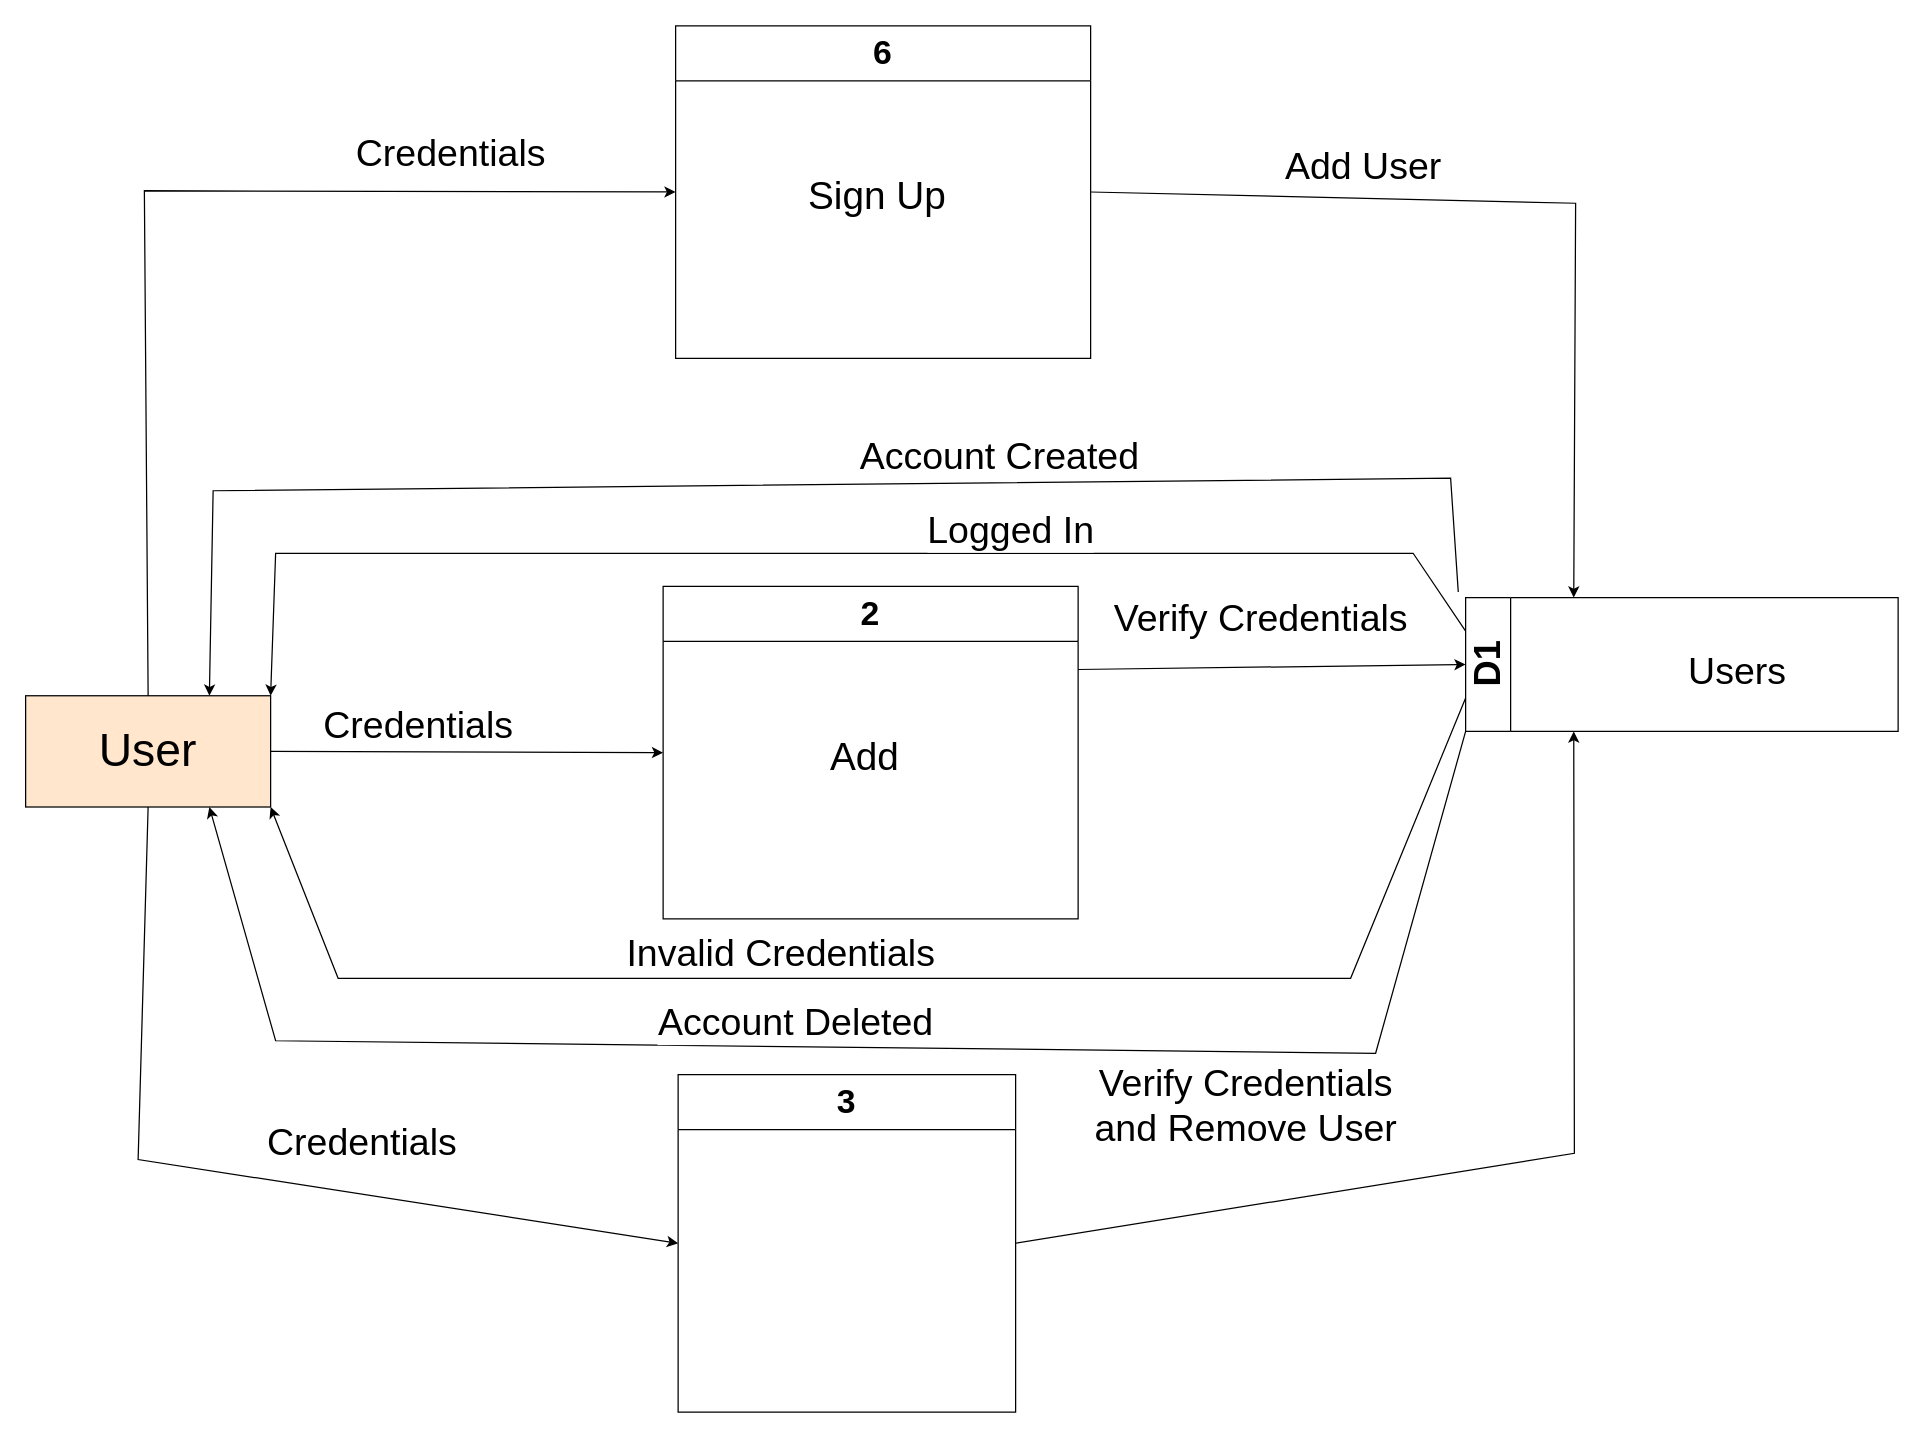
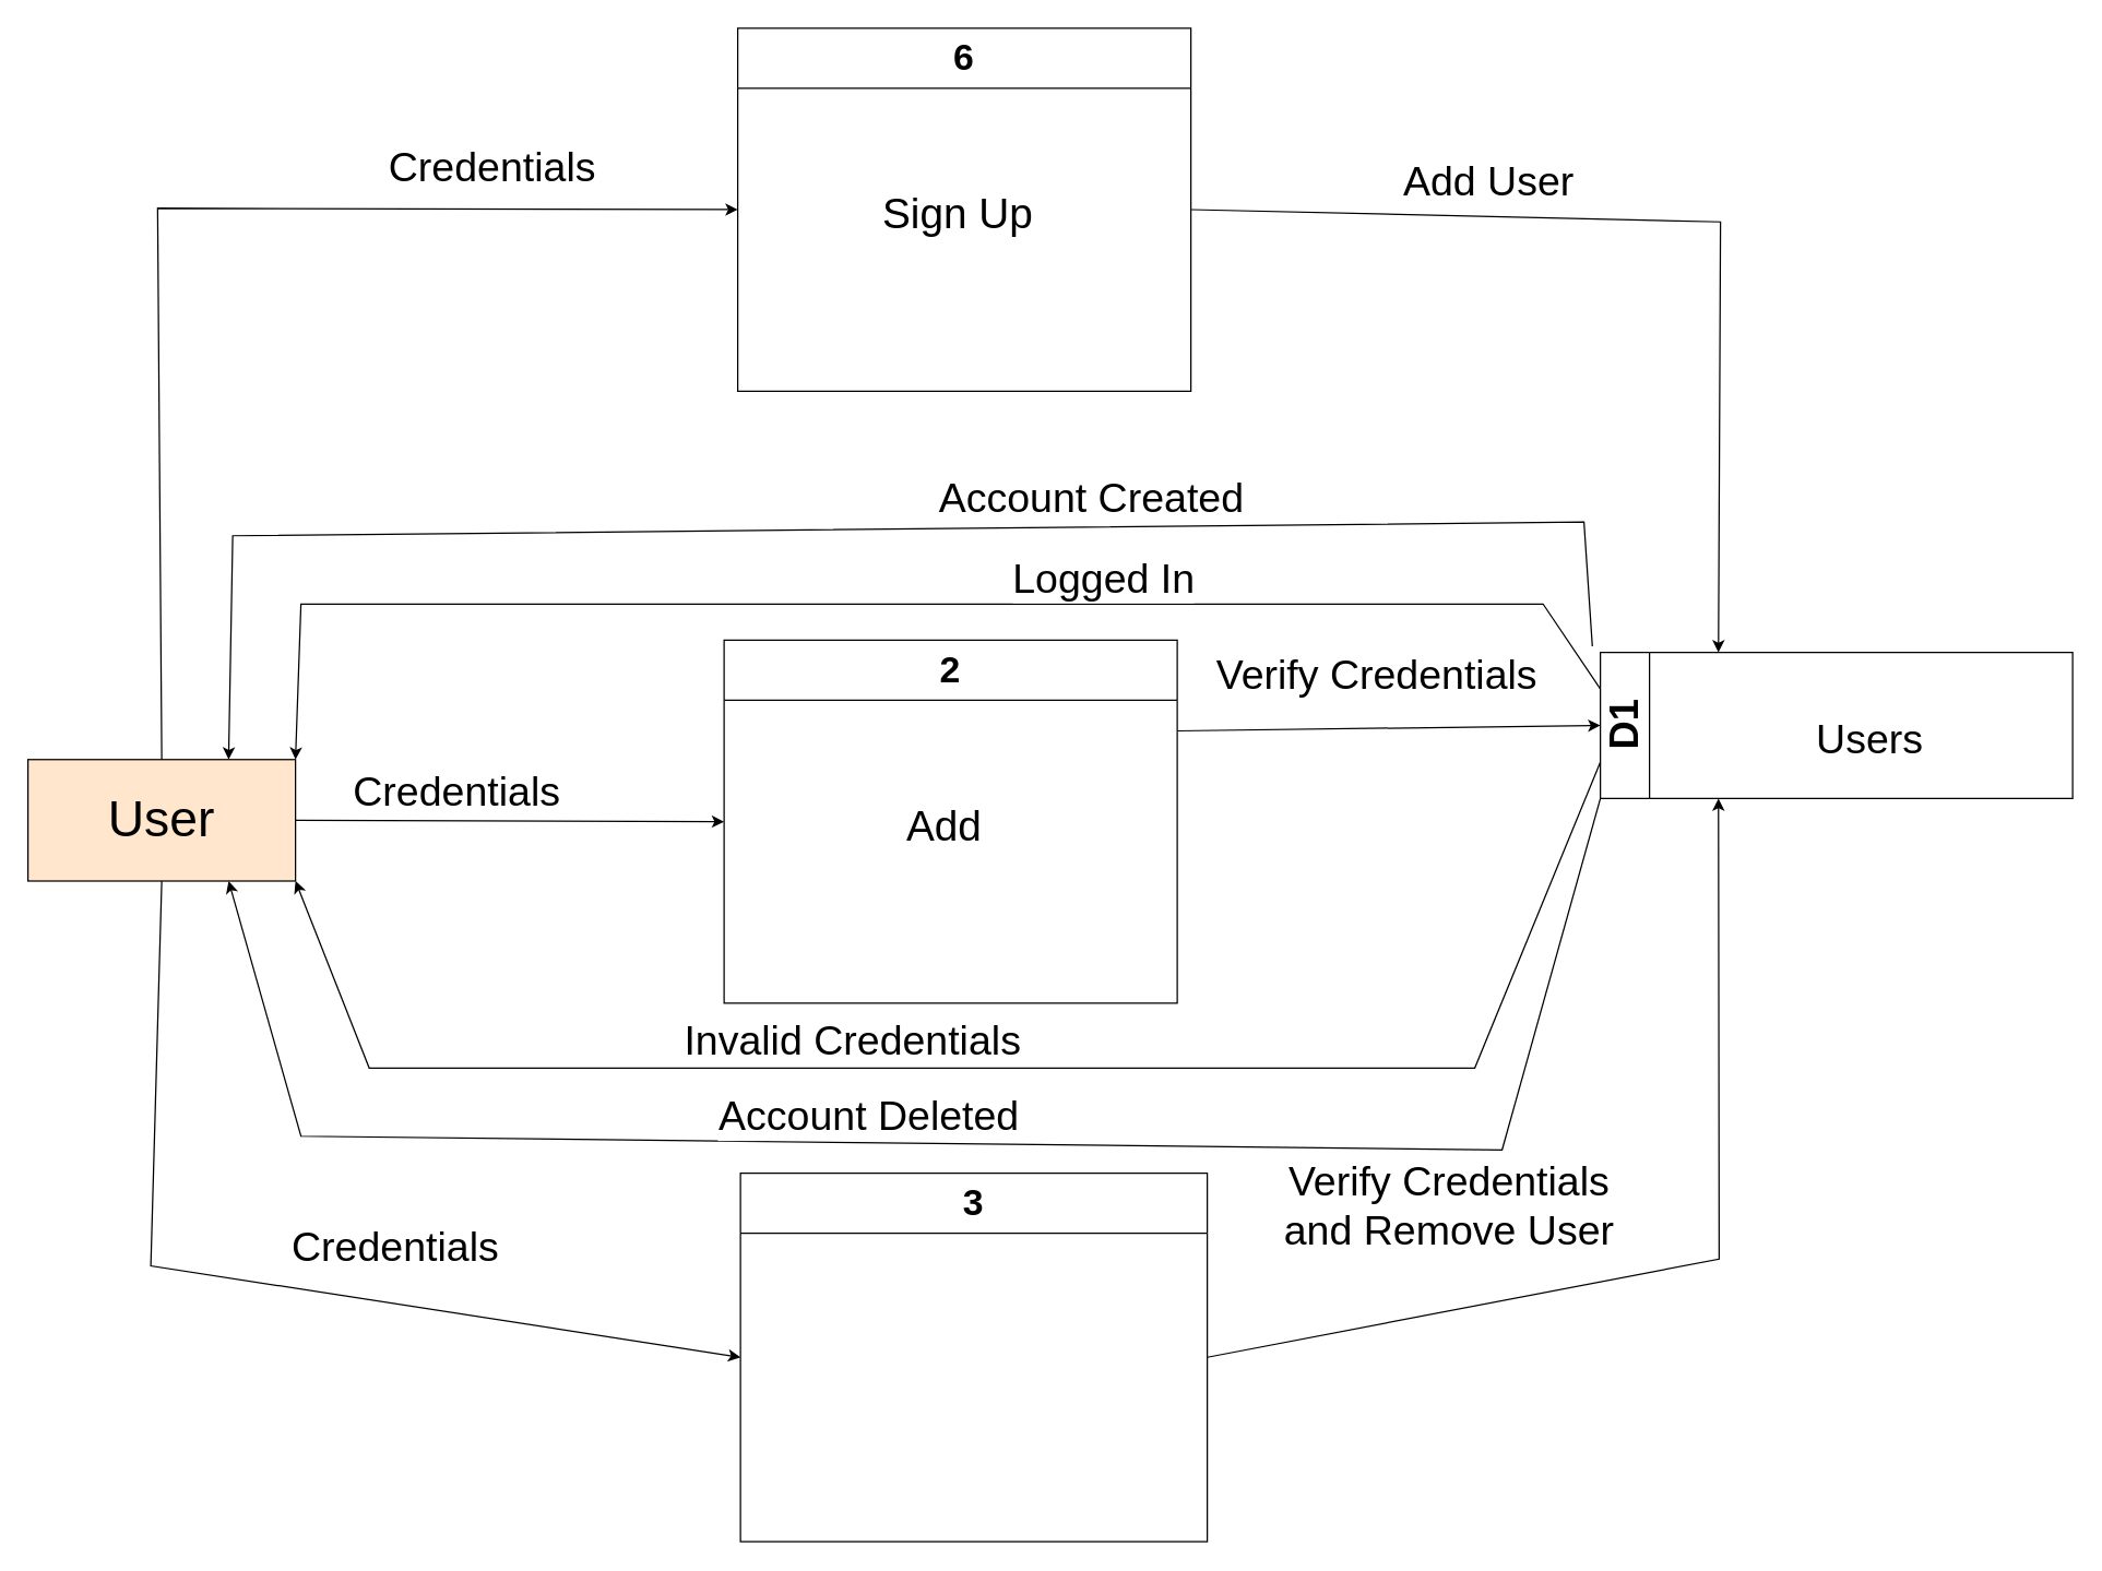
- <mxCell id="3" value="&lt;font style=&quot;font-size: 30px;&quot;&gt;&amp;nbsp;Users&lt;/font&gt;" style="text;html=1;align=center;verticalAlign=middle;resizable=0;points=[];autosize=1;strokeColor=none;fillColor=none;fontSize=16;" vertex="1" parent="2"><mxGeometry x="158" y="33" width="110" height="50" as="geometry" /></mxCell>
+ <mxCell id="3" value="&lt;font style=&quot;font-size: 30px;&quot;&gt;&amp;nbsp;Users&lt;/font&gt;" style="text;html=1;align=center;verticalAlign=middle;resizable=0;points=[];autosize=1;strokeColor=none;fillColor=none;fontSize=16;" vertex="1" parent="2"><mxGeometry x="138" y="38" width="110" height="50" as="geometry" /></mxCell>
- <mxCell id="4" value="&lt;font style=&quot;font-size: 27px;&quot;&gt;3&lt;/font&gt;" style="swimlane;whiteSpace=wrap;html=1;startSize=44;" vertex="1" parent="1"><mxGeometry x="542" y="859" width="270" height="270" as="geometry" /></mxCell>
+ <mxCell id="4" value="&lt;font style=&quot;font-size: 27px;&quot;&gt;3&lt;/font&gt;" style="swimlane;whiteSpace=wrap;html=1;startSize=44;" vertex="1" parent="1"><mxGeometry x="542" y="859" width="342" height="270" as="geometry" /></mxCell>
